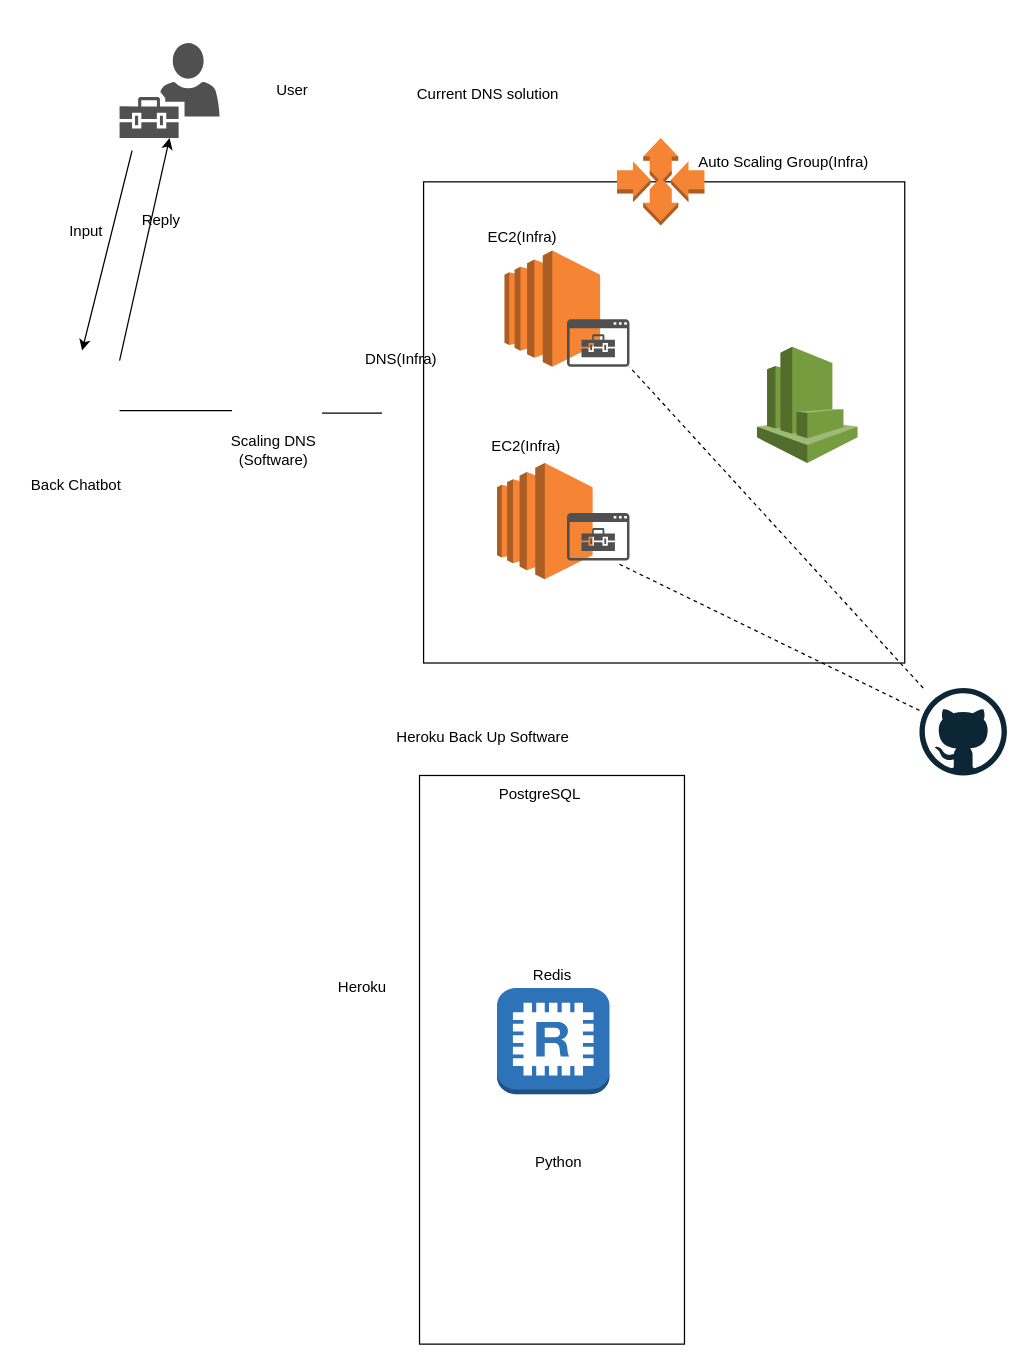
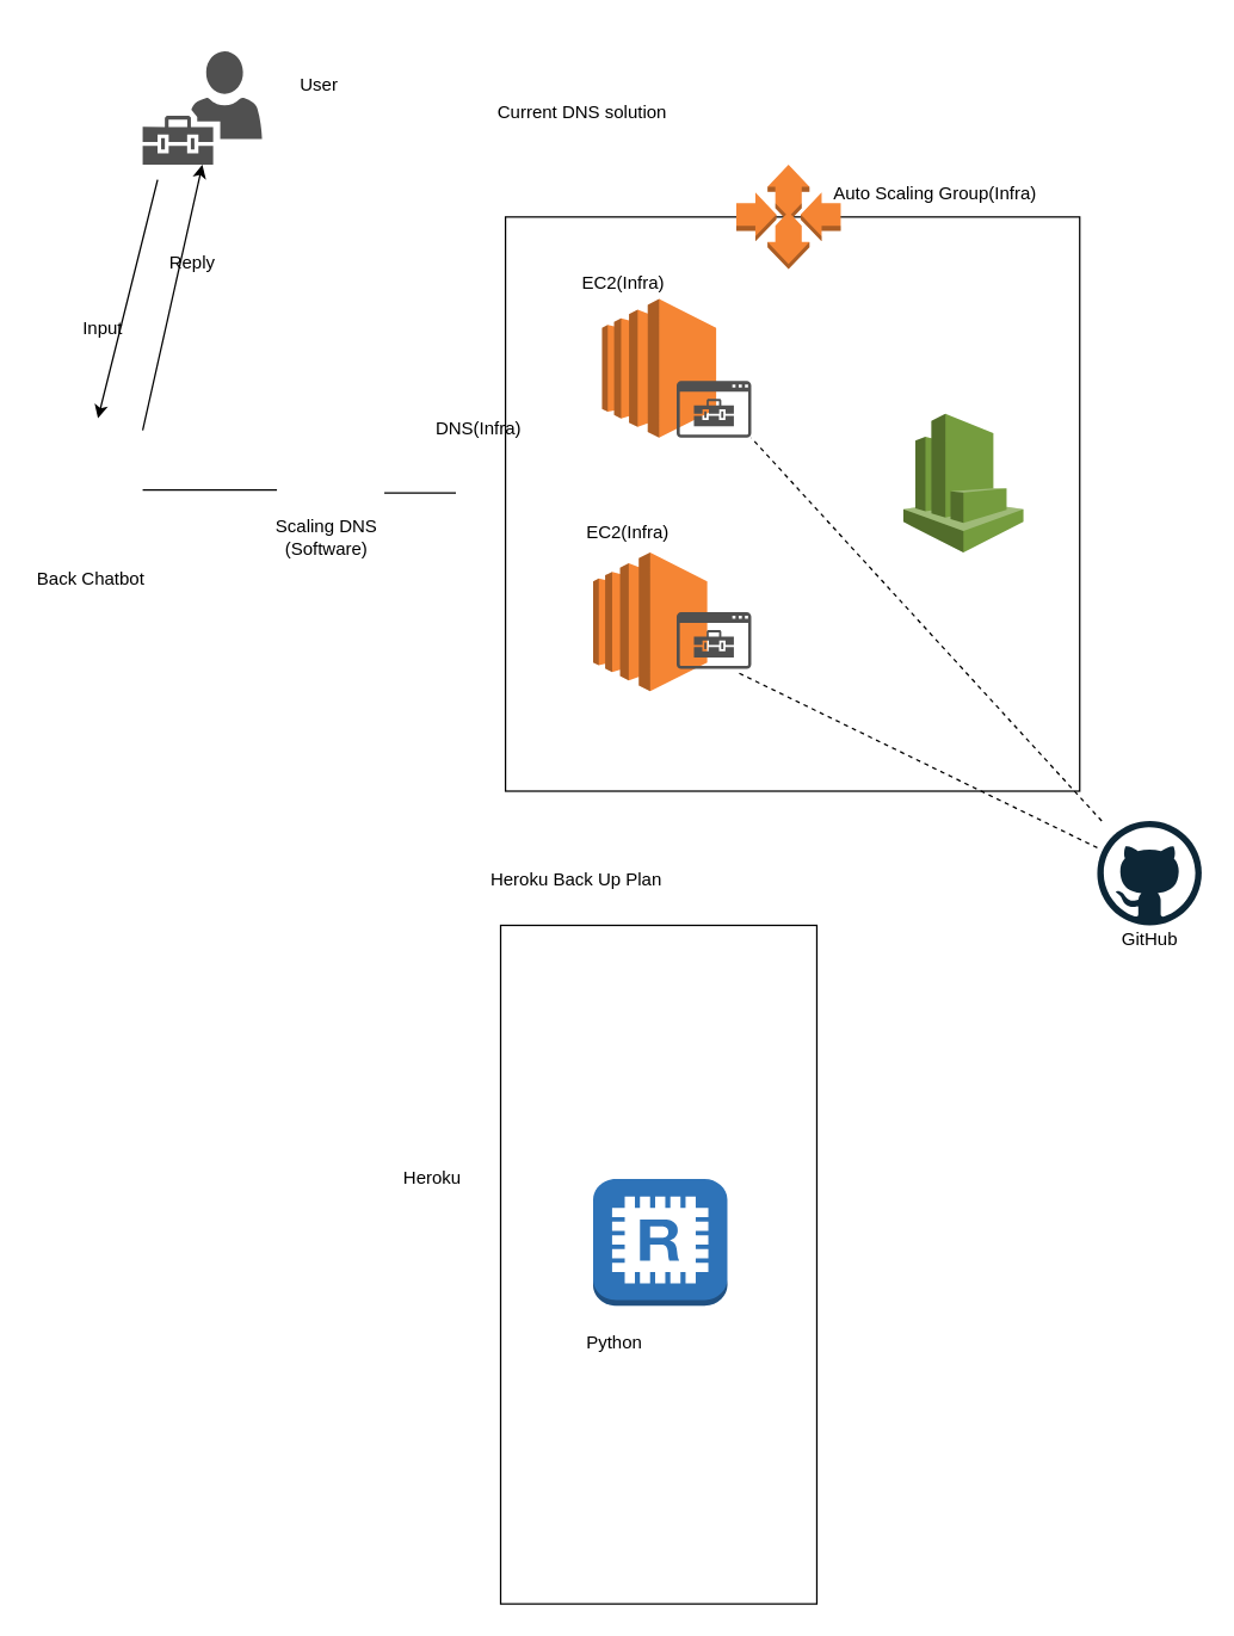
- <mxCell id="22" value="User" style="text;html=1;align=center;verticalAlign=middle;resizable=0;points=[];autosize=1;" vertex="1" parent="1"><mxGeometry x="213" y="62" width="40" height="20" as="geometry" /></mxCell>
+ <mxCell id="22" value="User" style="text;html=1;align=center;verticalAlign=middle;resizable=0;points=[];autosize=1;" vertex="1" parent="1"><mxGeometry x="193" y="47" width="40" height="20" as="geometry" /></mxCell>
- <mxCell id="26" value="Input" style="text;html=1;align=center;verticalAlign=middle;resizable=0;points=[];autosize=1;" vertex="1" parent="1"><mxGeometry x="48" y="175" width="40" height="20" as="geometry" /></mxCell>
+ <mxCell id="26" value="Input" style="text;html=1;align=center;verticalAlign=middle;resizable=0;points=[];autosize=1;" vertex="1" parent="1"><mxGeometry x="48" y="210" width="40" height="20" as="geometry" /></mxCell>
- <mxCell id="39" value="Heroku Back Up Software" style="text;html=1;strokeColor=none;fillColor=none;align=center;verticalAlign=middle;whiteSpace=wrap;rounded=0;" vertex="1" parent="1"><mxGeometry x="301.25" y="535" width="170" height="110" as="geometry" /></mxCell>
+ <mxCell id="39" value="Heroku Back Up Plan" style="text;html=1;strokeColor=none;fillColor=none;align=center;verticalAlign=middle;whiteSpace=wrap;rounded=0;" vertex="1" parent="1"><mxGeometry x="301.25" y="535" width="170" height="110" as="geometry" /></mxCell>
+ <mxCell id="20" value="GitHub" style="text;html=1;align=center;verticalAlign=middle;resizable=0;points=[];autosize=1;" vertex="1" parent="1"><mxGeometry x="745" y="620" width="50" height="20" as="geometry" /></mxCell>
- <mxCell id="37" value="PostgreSQL" style="text;html=1;align=center;verticalAlign=middle;resizable=0;points=[];autosize=1;" vertex="1" parent="1"><mxGeometry x="391.25" y="625" width="80" height="20" as="geometry" /></mxCell>
- <mxCell id="36" value="Redis" style="text;html=1;align=center;verticalAlign=middle;resizable=0;points=[];autosize=1;" vertex="1" parent="1"><mxGeometry x="416.25" y="770" width="50" height="20" as="geometry" /></mxCell>
- <mxCell id="35" value="Python" style="text;html=1;align=center;verticalAlign=middle;resizable=0;points=[];autosize=1;" vertex="1" parent="1"><mxGeometry x="421.25" y="920" width="50" height="20" as="geometry" /></mxCell>
+ <mxCell id="35" value="Python" style="text;html=1;align=center;verticalAlign=middle;resizable=0;points=[];autosize=1;" vertex="1" parent="1"><mxGeometry x="386.25" y="890" width="50" height="20" as="geometry" /></mxCell>
